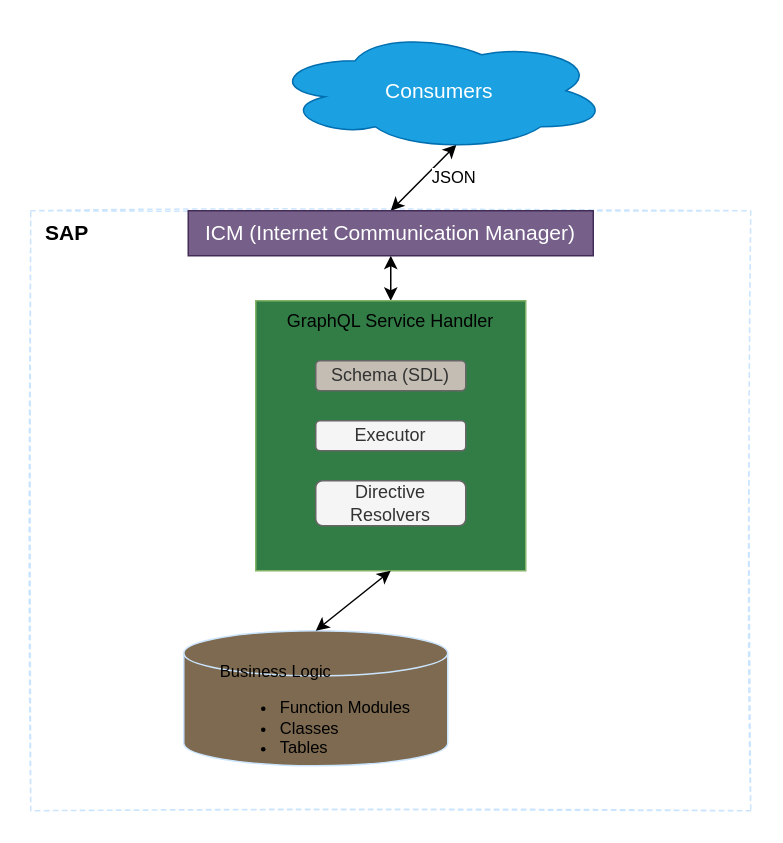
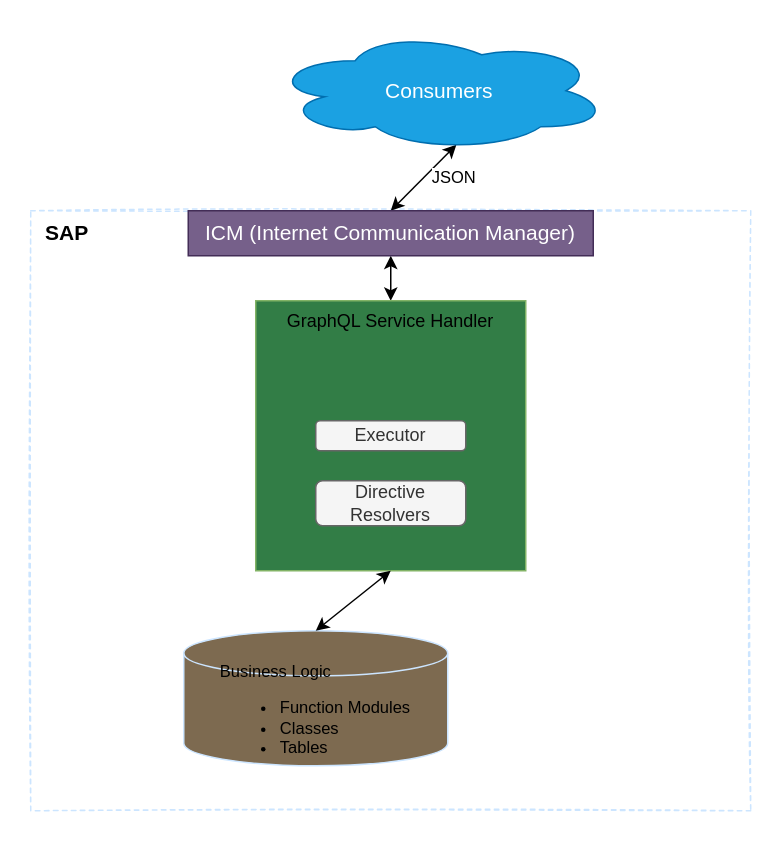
- <mxCell id="10" value="Schema (SDL)" style="rounded=1;whiteSpace=wrap;html=1;shadow=0;glass=0;sketch=0;fontSize=12;strokeColor=#666666;fillColor=#C4BDB3;fontColor=#333333;" parent="8" vertex="1"><mxGeometry x="40" y="40" width="100" height="20" as="geometry" /></mxCell>
